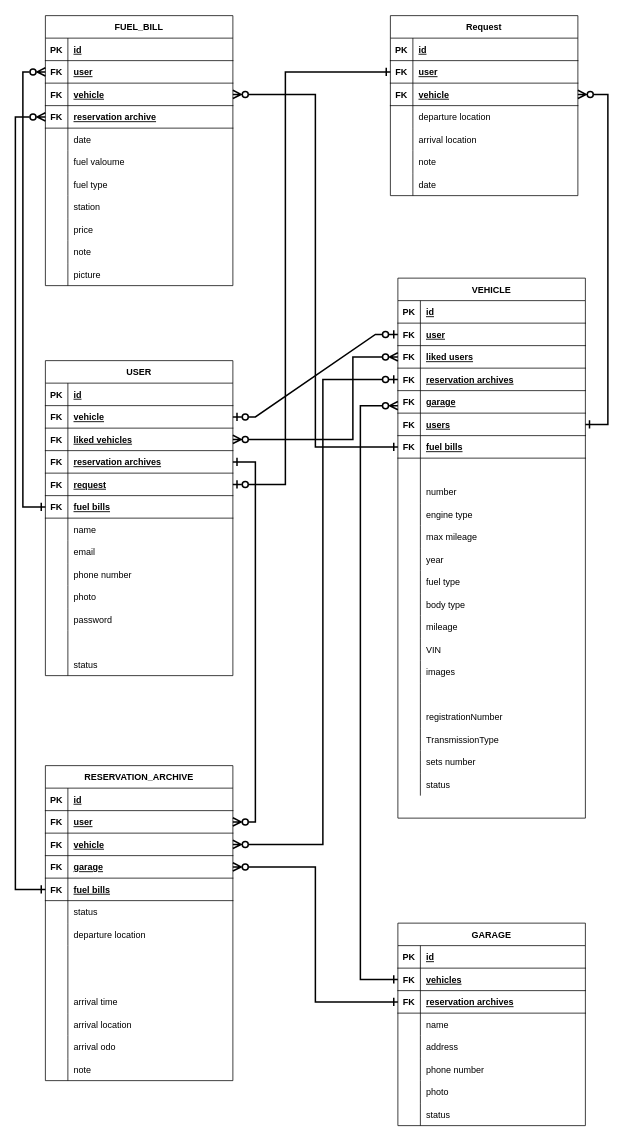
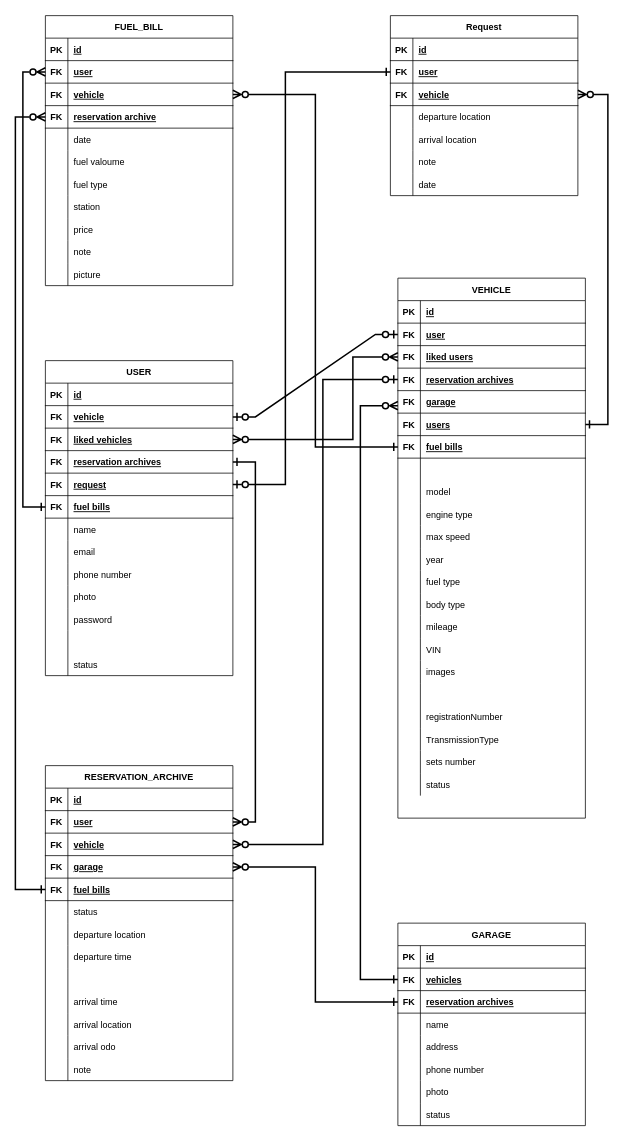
- <mxCell id="29" value="number" style="shape=partialRectangle;overflow=hidden;connectable=0;fillColor=none;top=0;left=0;bottom=0;right=0;align=left;spacingLeft=6;" parent="27" vertex="1"><mxGeometry x="30" width="220" height="30" as="geometry"><mxRectangle width="220" height="30" as="alternateBounds" /></mxGeometry></mxCell>
+ <mxCell id="29" value="model" style="shape=partialRectangle;overflow=hidden;connectable=0;fillColor=none;top=0;left=0;bottom=0;right=0;align=left;spacingLeft=6;" parent="27" vertex="1"><mxGeometry x="30" width="220" height="30" as="geometry"><mxRectangle width="220" height="30" as="alternateBounds" /></mxGeometry></mxCell>
- <mxCell id="35" value="max mileage" style="shape=partialRectangle;overflow=hidden;connectable=0;fillColor=none;top=0;left=0;bottom=0;right=0;align=left;spacingLeft=6;" parent="33" vertex="1"><mxGeometry x="30" width="220" height="30" as="geometry"><mxRectangle width="220" height="30" as="alternateBounds" /></mxGeometry></mxCell>
+ <mxCell id="35" value="max speed" style="shape=partialRectangle;overflow=hidden;connectable=0;fillColor=none;top=0;left=0;bottom=0;right=0;align=left;spacingLeft=6;" parent="33" vertex="1"><mxGeometry x="30" width="220" height="30" as="geometry"><mxRectangle width="220" height="30" as="alternateBounds" /></mxGeometry></mxCell>
+ <mxCell id="161" value="departure time" style="shape=partialRectangle;overflow=hidden;connectable=0;fillColor=none;top=0;left=0;bottom=0;right=0;align=left;spacingLeft=6;" parent="159" vertex="1"><mxGeometry x="30" width="220" height="30" as="geometry"><mxRectangle width="220" height="30" as="alternateBounds" /></mxGeometry></mxCell>
